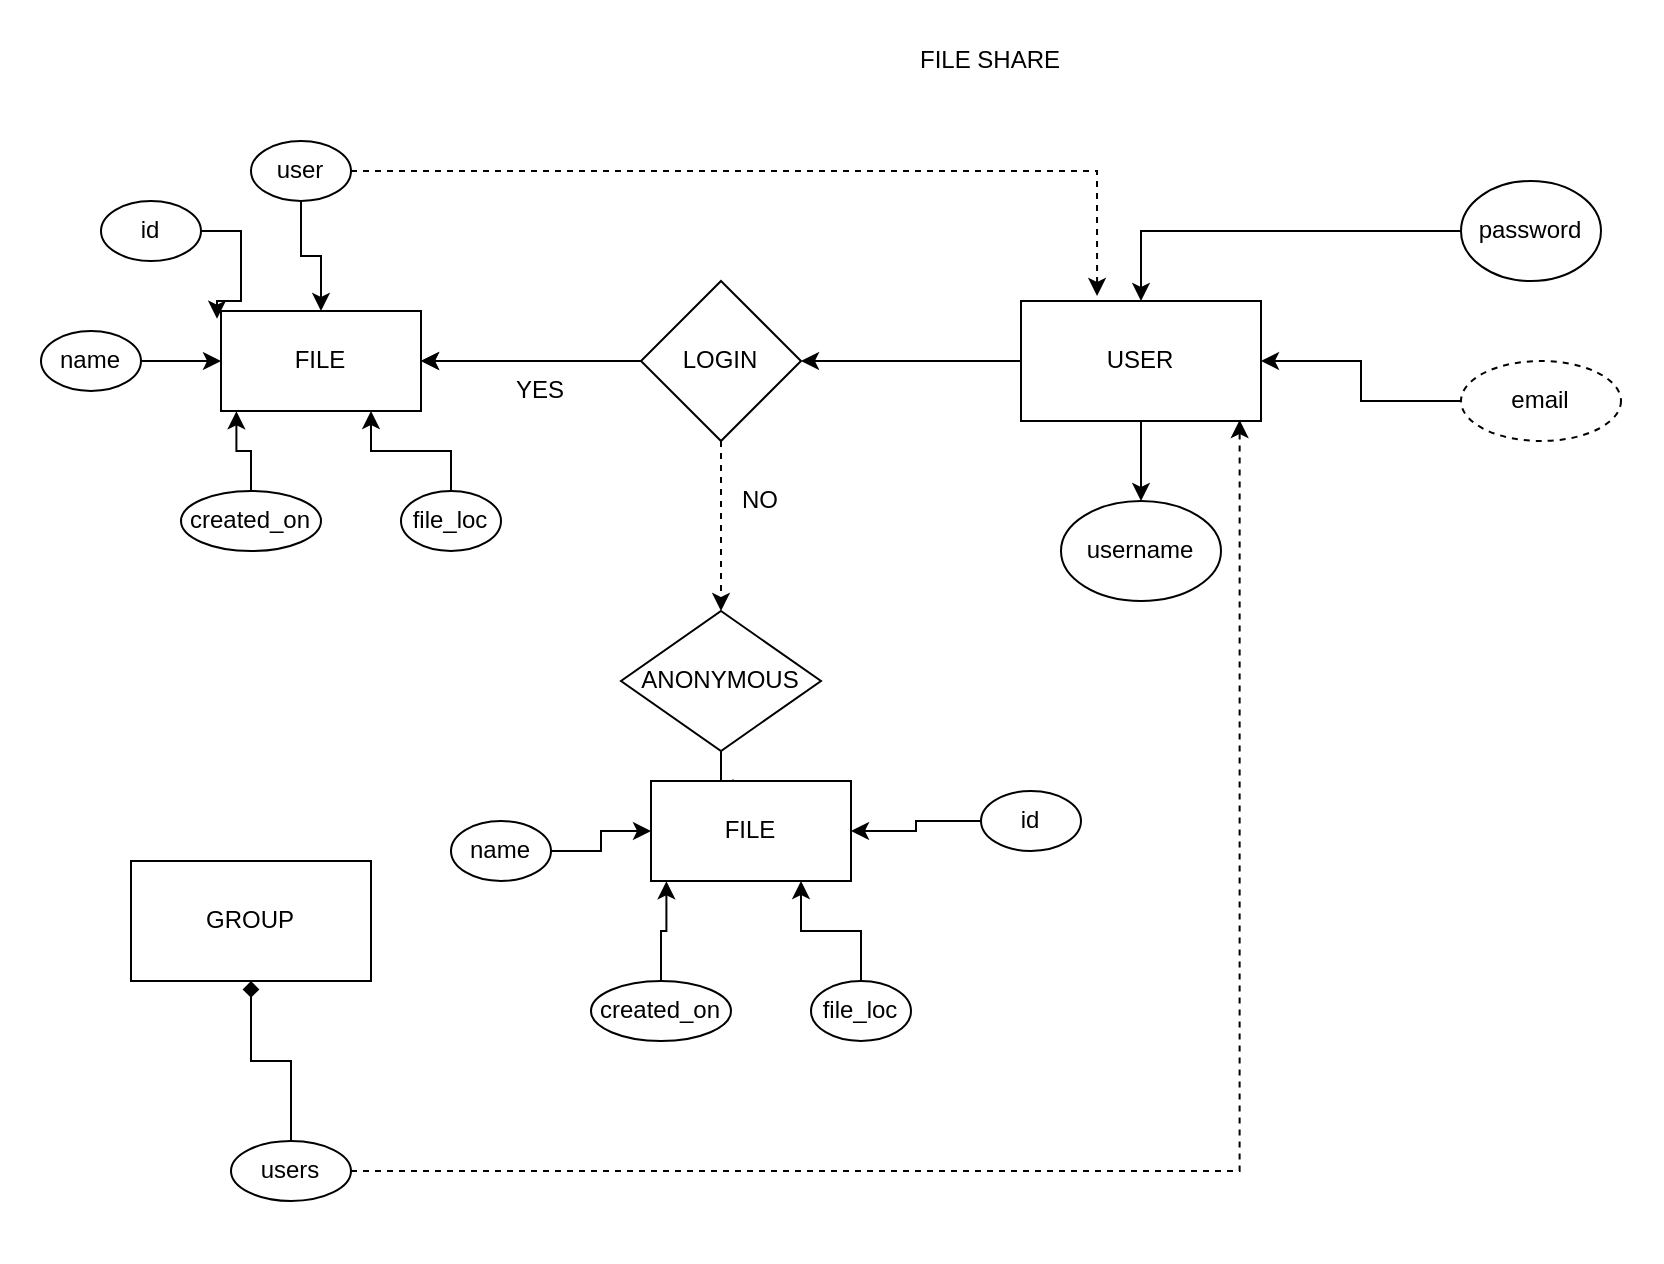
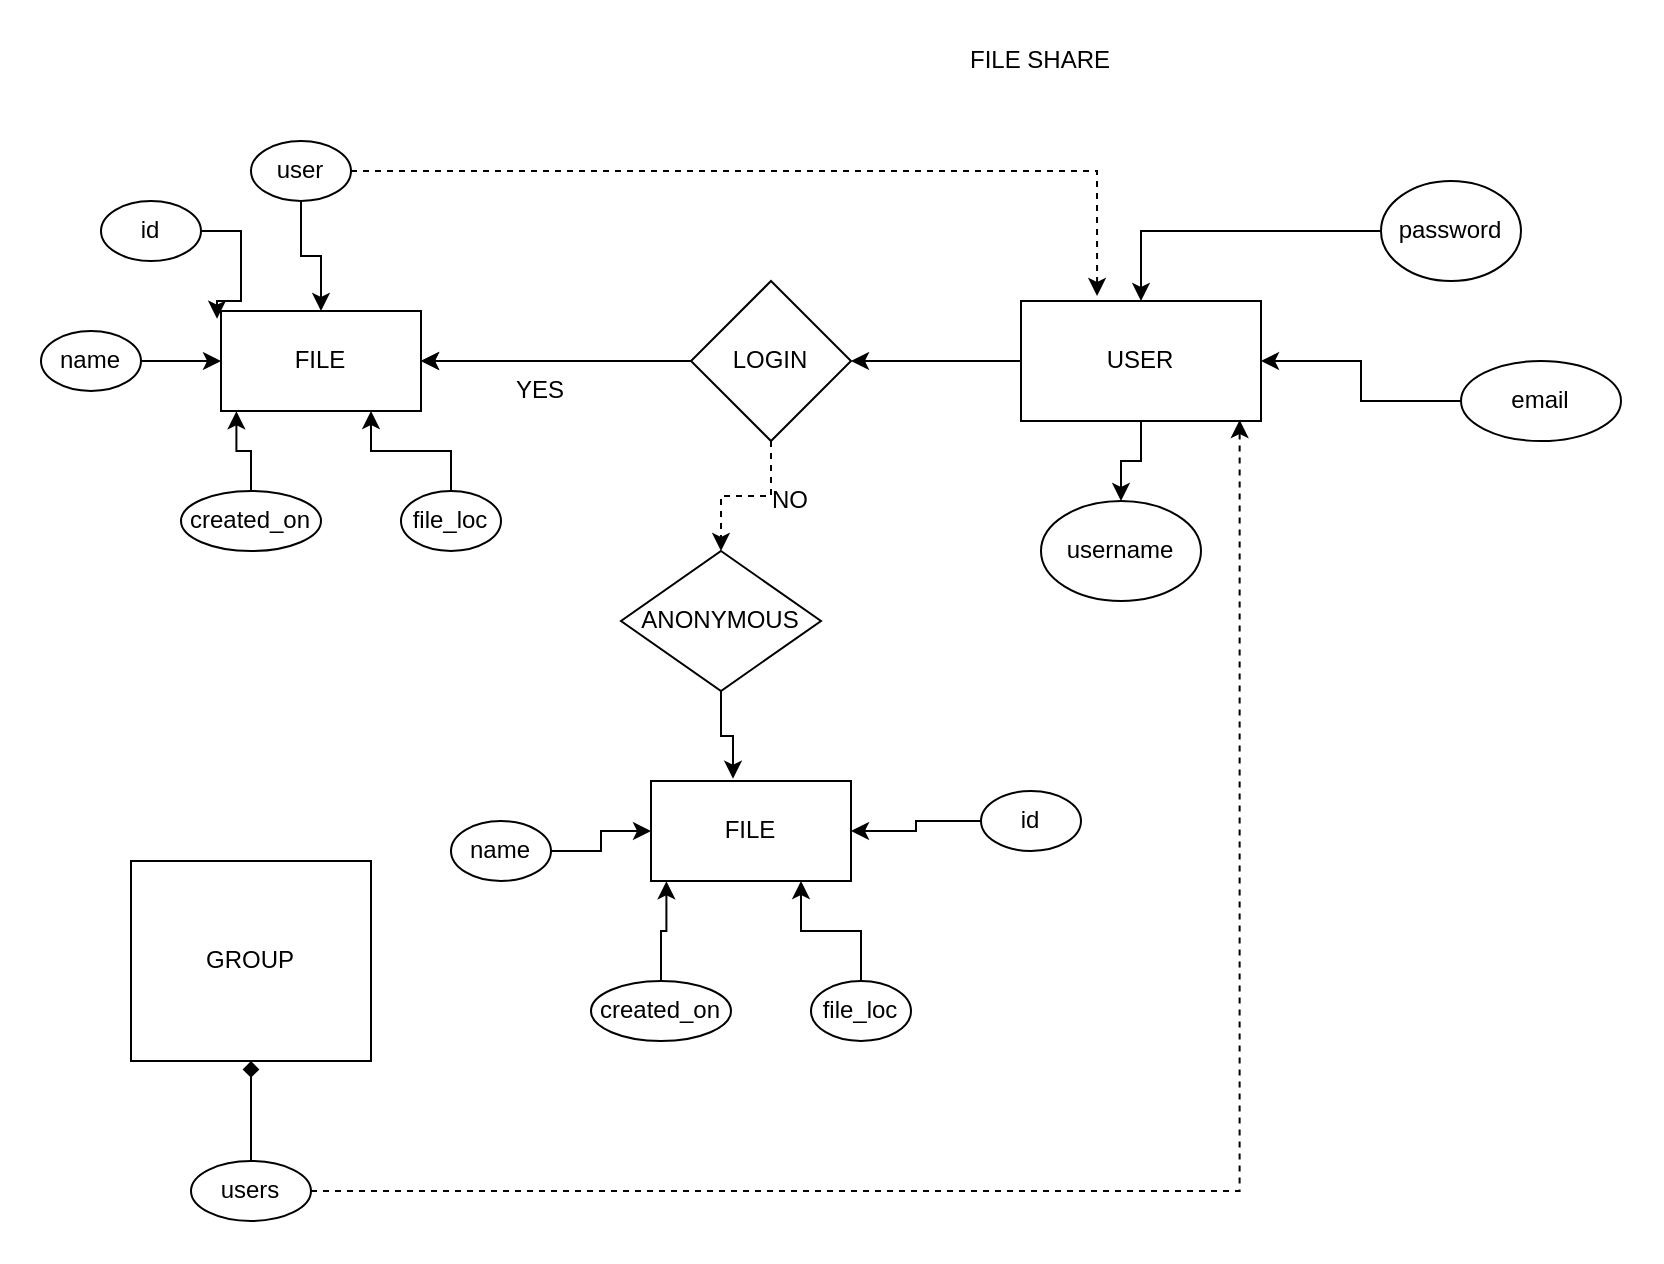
- <mxCell id="10" value="FILE SHARE" style="text;html=1;strokeColor=none;fillColor=none;align=center;verticalAlign=middle;whiteSpace=wrap;rounded=0;" vertex="1" parent="1"><mxGeometry x="210" y="20" width="570" height="20" as="geometry" /></mxCell>
+ <mxCell id="10" value="FILE SHARE" style="text;html=1;strokeColor=none;fillColor=none;align=center;verticalAlign=middle;whiteSpace=wrap;rounded=0;" vertex="1" parent="1"><mxGeometry x="235" y="20" width="570" height="20" as="geometry" /></mxCell>
- <mxCell id="9" value="password" style="ellipse;whiteSpace=wrap;html=1;" vertex="1" parent="1"><mxGeometry x="730" y="90" width="70" height="50" as="geometry" /></mxCell>
+ <mxCell id="9" value="password" style="ellipse;whiteSpace=wrap;html=1;" vertex="1" parent="1"><mxGeometry x="690" y="90" width="70" height="50" as="geometry" /></mxCell>
- <mxCell id="14" value="LOGIN" style="rhombus;whiteSpace=wrap;html=1;" vertex="1" parent="1"><mxGeometry x="320" y="140" width="80" height="80" as="geometry" /></mxCell>
+ <mxCell id="14" value="LOGIN" style="rhombus;whiteSpace=wrap;html=1;" vertex="1" parent="1"><mxGeometry x="345" y="140" width="80" height="80" as="geometry" /></mxCell>
- <mxCell id="7" value="email" style="ellipse;whiteSpace=wrap;html=1;dashed=1;" vertex="1" parent="1"><mxGeometry x="730" y="180" width="80" height="40" as="geometry" /></mxCell>
+ <mxCell id="7" value="email" style="ellipse;whiteSpace=wrap;html=1;" vertex="1" parent="1"><mxGeometry x="730" y="180" width="80" height="40" as="geometry" /></mxCell>
- <mxCell id="17" value="NO" style="text;html=1;strokeColor=none;fillColor=none;align=center;verticalAlign=middle;whiteSpace=wrap;rounded=0;" vertex="1" parent="1"><mxGeometry x="360" y="240" width="40" height="20" as="geometry" /></mxCell>
+ <mxCell id="17" value="NO" style="text;html=1;strokeColor=none;fillColor=none;align=center;verticalAlign=middle;whiteSpace=wrap;rounded=0;" vertex="1" parent="1"><mxGeometry x="375" y="240" width="40" height="20" as="geometry" /></mxCell>
- <mxCell id="5" value="username" style="ellipse;whiteSpace=wrap;html=1;" vertex="1" parent="1"><mxGeometry x="530" y="250" width="80" height="50" as="geometry" /></mxCell>
+ <mxCell id="5" value="username" style="ellipse;whiteSpace=wrap;html=1;" vertex="1" parent="1"><mxGeometry x="520" y="250" width="80" height="50" as="geometry" /></mxCell>
- <mxCell id="16" value="ANONYMOUS" style="rhombus;whiteSpace=wrap;html=1;" vertex="1" parent="1"><mxGeometry x="310" y="305" width="100" height="70" as="geometry" /></mxCell>
+ <mxCell id="16" value="ANONYMOUS" style="rhombus;whiteSpace=wrap;html=1;" vertex="1" parent="1"><mxGeometry x="310" y="275" width="100" height="70" as="geometry" /></mxCell>
- <mxCell id="40" value="GROUP" style="rounded=0;whiteSpace=wrap;html=1;" vertex="1" parent="1"><mxGeometry x="65" y="430" width="120" height="60" as="geometry" /></mxCell>
+ <mxCell id="40" value="GROUP" style="rounded=0;whiteSpace=wrap;html=1;" vertex="1" parent="1"><mxGeometry x="65" y="430" width="120" height="100" as="geometry" /></mxCell>
- <mxCell id="43" value="users" style="ellipse;whiteSpace=wrap;html=1;" vertex="1" parent="1"><mxGeometry x="115" y="570" width="60" height="30" as="geometry" /></mxCell>
+ <mxCell id="43" value="users" style="ellipse;whiteSpace=wrap;html=1;" vertex="1" parent="1"><mxGeometry x="95" y="580" width="60" height="30" as="geometry" /></mxCell>
